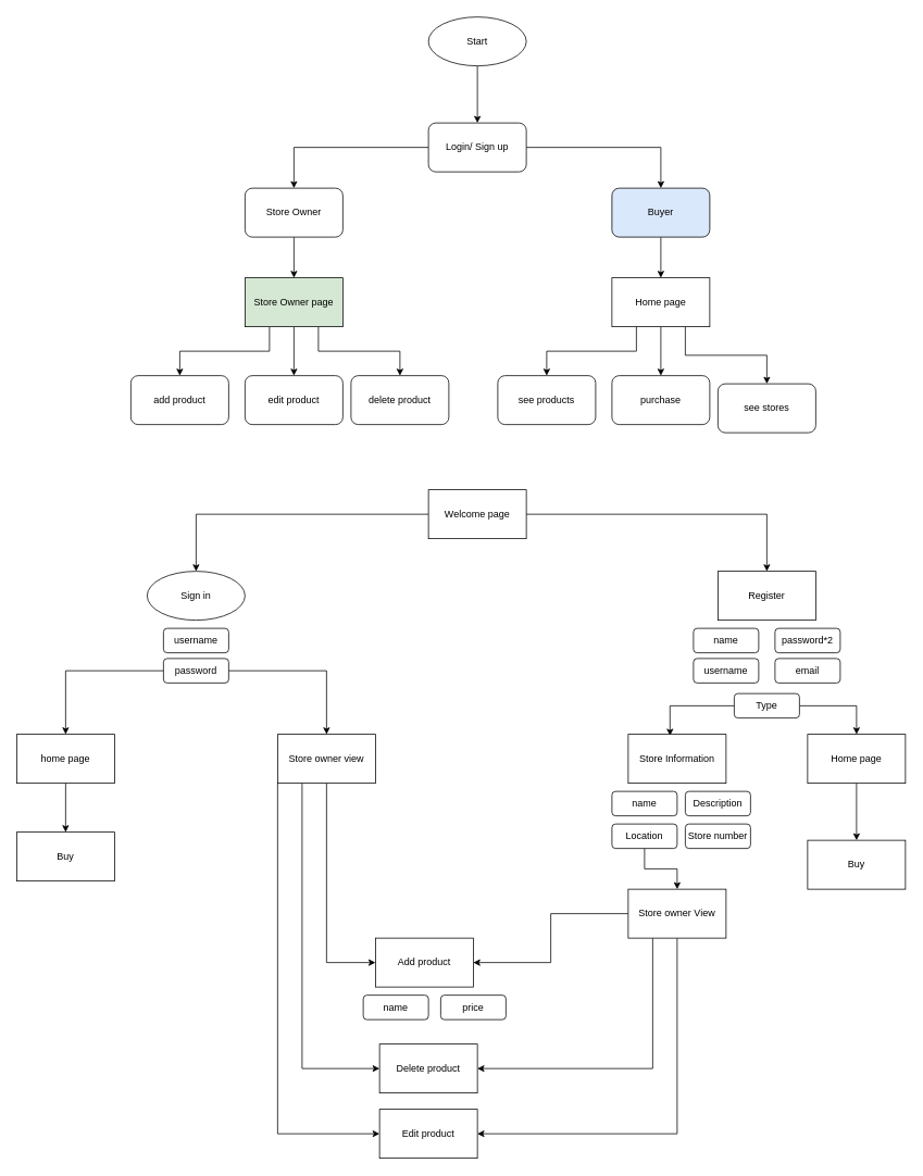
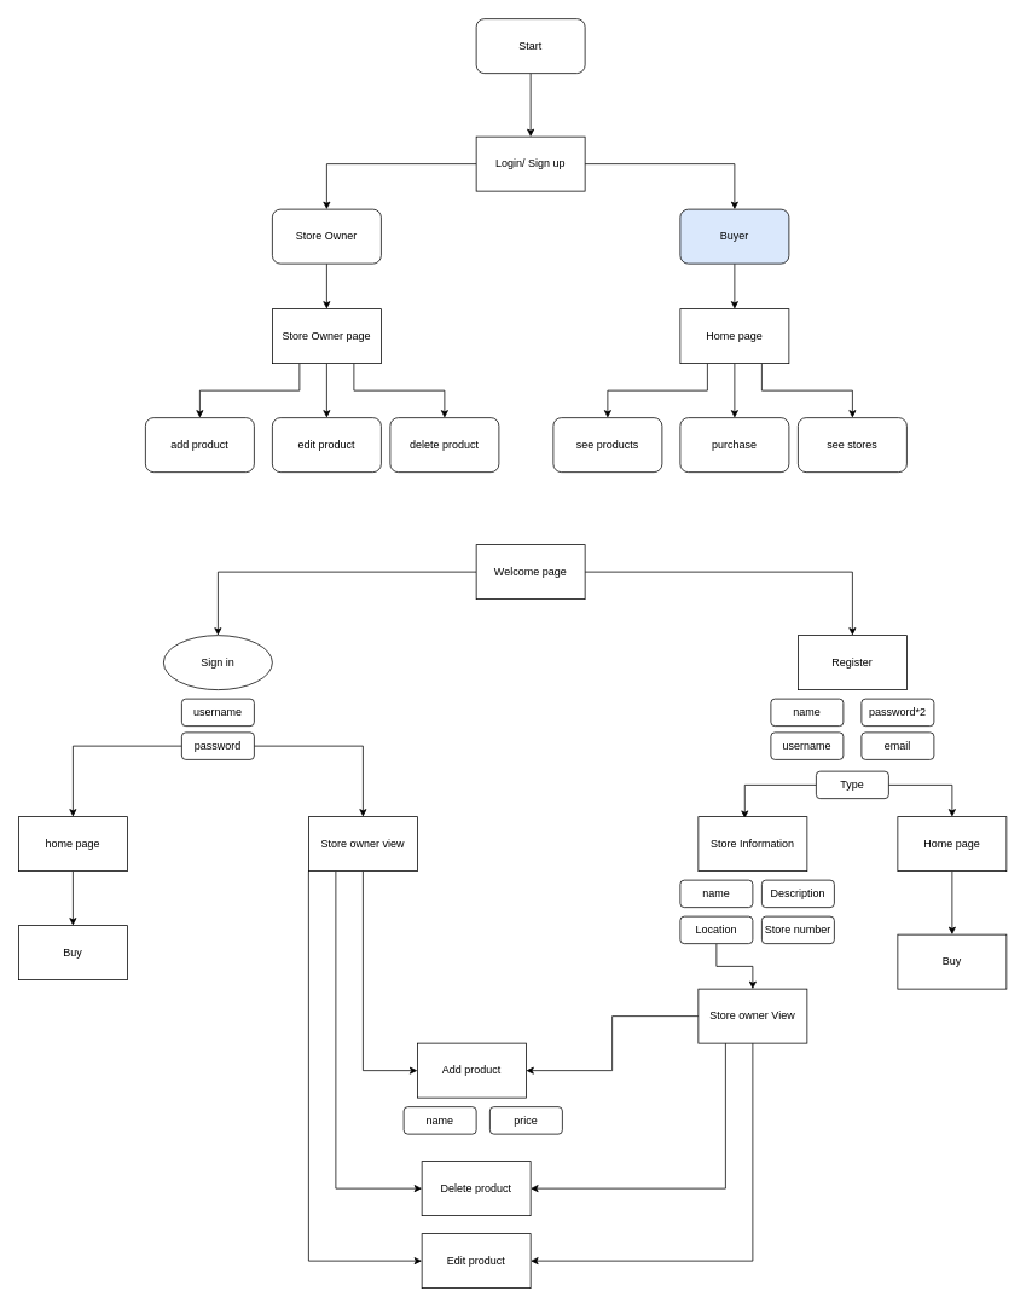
- <mxCell id="3" value="Start" style="ellipse;whiteSpace=wrap;html=1;" vertex="1" parent="1"><mxGeometry x="525" y="20" width="120" height="60" as="geometry" /></mxCell>
+ <mxCell id="3" value="Start" style="rounded=1;whiteSpace=wrap;html=1;" vertex="1" parent="1"><mxGeometry x="525" y="20" width="120" height="60" as="geometry" /></mxCell>
- <mxCell id="6" value="Login/ Sign up" style="rounded=1;whiteSpace=wrap;html=1;" vertex="1" parent="1"><mxGeometry x="525" y="150" width="120" height="60" as="geometry" /></mxCell>
+ <mxCell id="6" value="Login/ Sign up" style="whiteSpace=wrap;html=1;rounded=0;" vertex="1" parent="1"><mxGeometry x="525" y="150" width="120" height="60" as="geometry" /></mxCell>
- <mxCell id="21" value="&lt;div&gt;Store Owner page&lt;/div&gt;" style="rounded=0;whiteSpace=wrap;html=1;fillColor=#d5e8d4;" vertex="1" parent="1"><mxGeometry x="300" y="340" width="120" height="60" as="geometry" /></mxCell>
+ <mxCell id="21" value="&lt;div&gt;Store Owner page&lt;/div&gt;" style="rounded=0;whiteSpace=wrap;html=1;" vertex="1" parent="1"><mxGeometry x="300" y="340" width="120" height="60" as="geometry" /></mxCell>
- <mxCell id="16" value="&lt;div&gt;see stores&lt;/div&gt;" style="rounded=1;whiteSpace=wrap;html=1;" vertex="1" parent="1"><mxGeometry x="880" y="470" width="120" height="60" as="geometry" /></mxCell>
+ <mxCell id="16" value="&lt;div&gt;see stores&lt;/div&gt;" style="rounded=1;whiteSpace=wrap;html=1;" vertex="1" parent="1"><mxGeometry x="880" y="460" width="120" height="60" as="geometry" /></mxCell>
